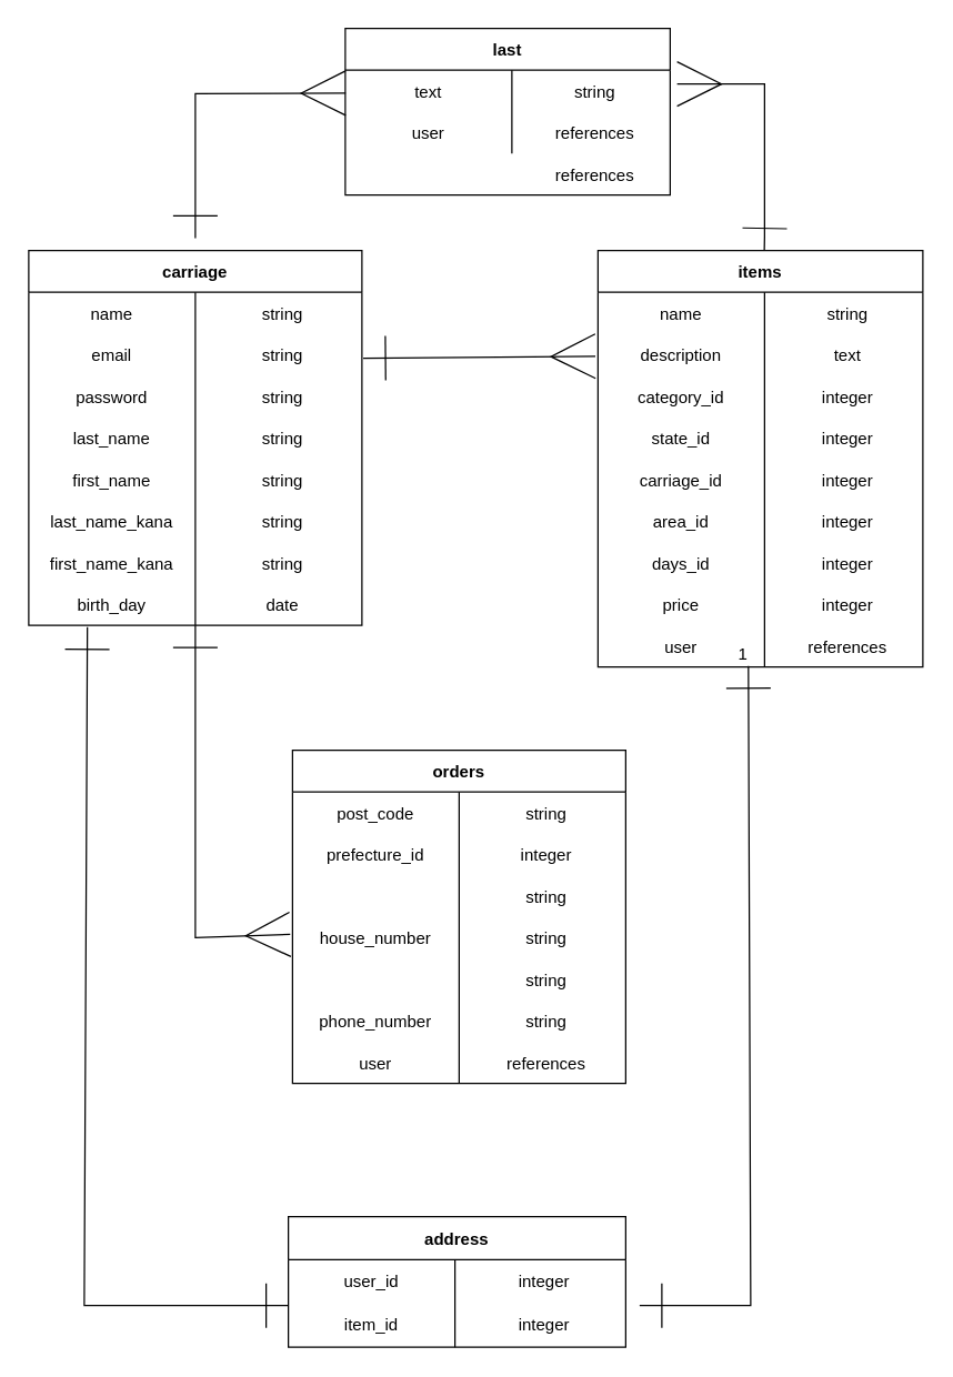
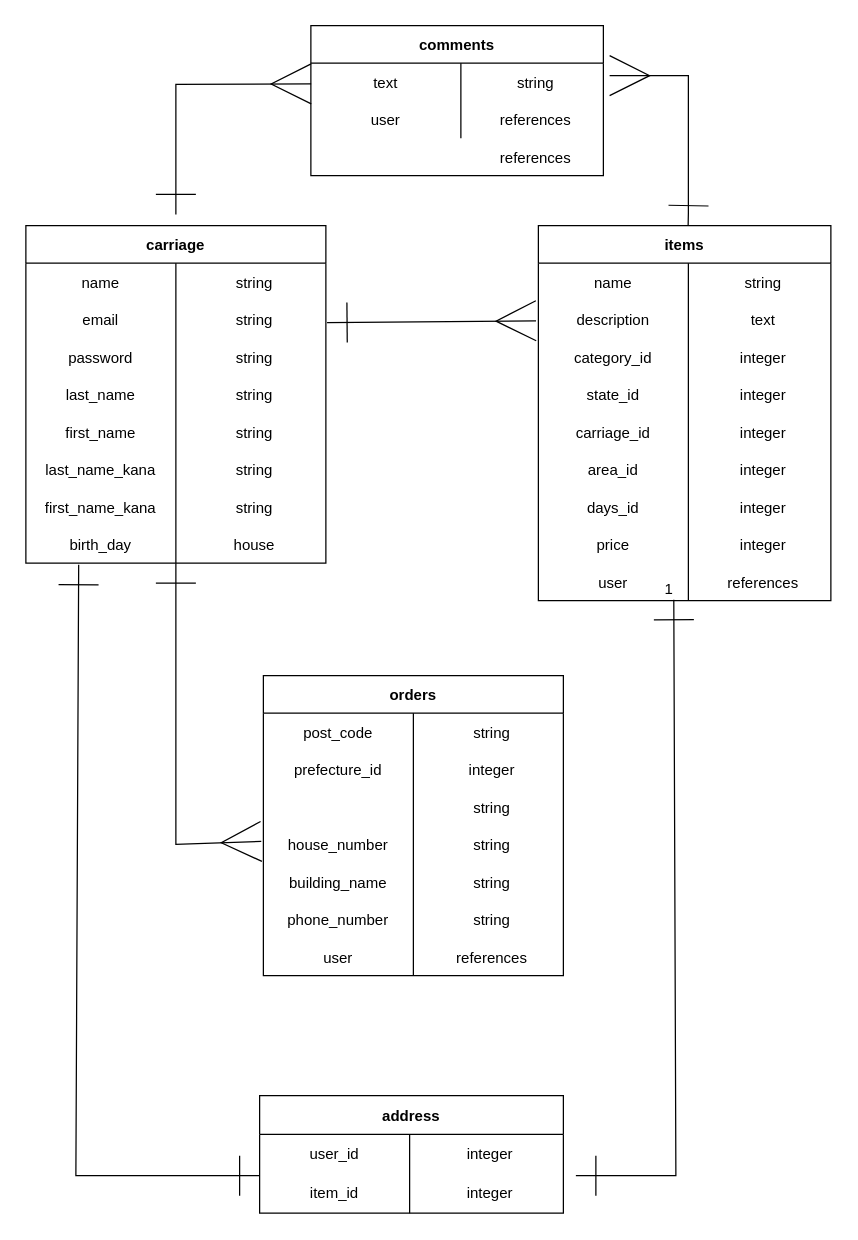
- <mxCell id="80" value="last" style="shape=table;startSize=30;container=1;collapsible=1;childLayout=tableLayout;fixedRows=1;rowLines=0;fontStyle=1;align=center;resizeLast=1;fillColor=none;" parent="1" vertex="1"><mxGeometry x="248" y="20" width="234" height="120" as="geometry" /></mxCell>
+ <mxCell id="80" value="comments" style="shape=table;startSize=30;container=1;collapsible=1;childLayout=tableLayout;fixedRows=1;rowLines=0;fontStyle=1;align=center;resizeLast=1;fillColor=none;" parent="1" vertex="1"><mxGeometry x="248" y="20" width="234" height="120" as="geometry" /></mxCell>
- <mxCell id="29" value="date" style="shape=partialRectangle;connectable=0;fillColor=none;top=0;left=0;bottom=0;right=0;align=center;spacingLeft=6;overflow=hidden;shadow=0;" parent="27" vertex="1"><mxGeometry x="120" width="120" height="30" as="geometry" /></mxCell>
+ <mxCell id="29" value="house" style="shape=partialRectangle;connectable=0;fillColor=none;top=0;left=0;bottom=0;right=0;align=center;spacingLeft=6;overflow=hidden;shadow=0;" parent="27" vertex="1"><mxGeometry x="120" width="120" height="30" as="geometry" /></mxCell>
+ <mxCell id="72" value="building_name" style="shape=partialRectangle;connectable=0;fillColor=none;top=0;left=0;bottom=0;right=0;editable=1;overflow=hidden;" parent="71" vertex="1"><mxGeometry width="120" height="30" as="geometry" /></mxCell>
